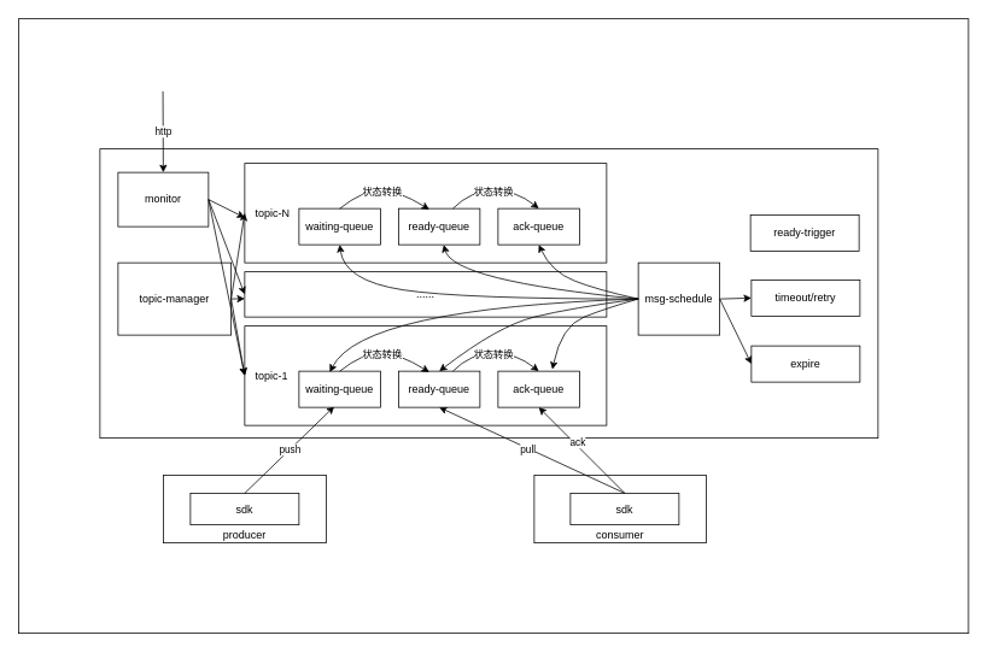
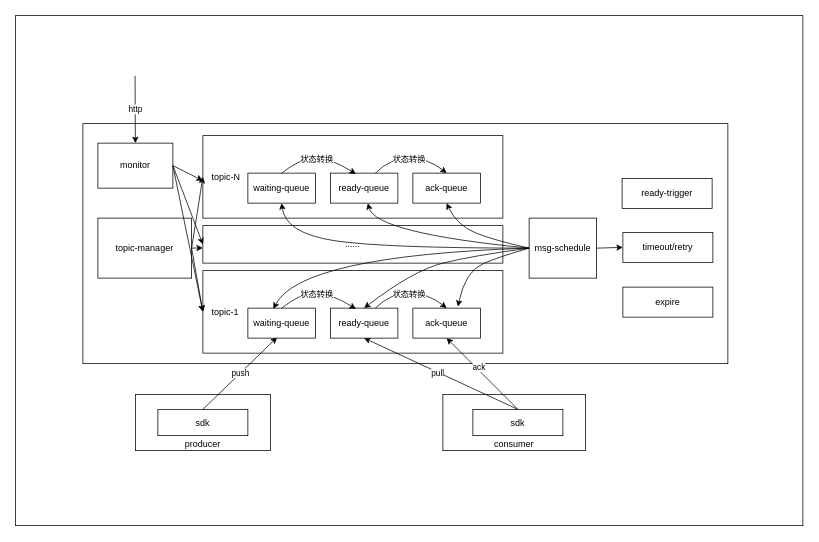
- <mxCell id="45" value="" style="endArrow=classic;html=1;rounded=0;exitX=1;exitY=0.5;exitDx=0;exitDy=0;entryX=0;entryY=0.5;entryDx=0;entryDy=0;" edge="1" parent="1" source="31" target="43"><mxGeometry width="50" height="50" relative="1" as="geometry"><mxPoint x="460" y="500" as="sourcePoint" /><mxPoint x="510" y="450" as="targetPoint" /></mxGeometry></mxCell>
